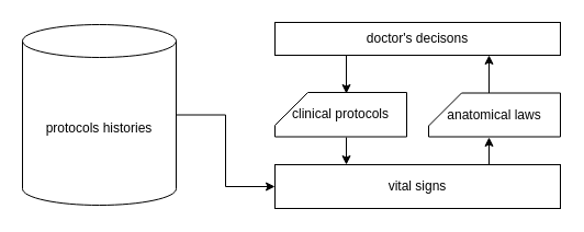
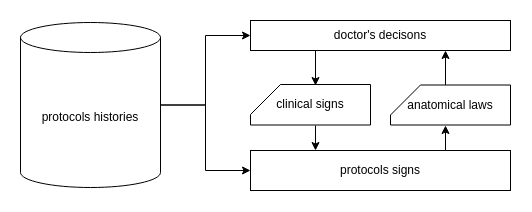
+ <mxCell id="2" style="edgeStyle=orthogonalEdgeStyle;rounded=0;orthogonalLoop=1;jettySize=auto;html=1;" edge="1" parent="1" source="4" target="7"><mxGeometry relative="1" as="geometry" /></mxCell>
- <mxCell id="11" value="clinical protocols" style="shape=card;whiteSpace=wrap;html=1;" vertex="1" parent="1"><mxGeometry x="250" y="84" width="120" height="40.5" as="geometry" /></mxCell>
+ <mxCell id="11" value="clinical signs" style="shape=card;whiteSpace=wrap;html=1;" vertex="1" parent="1"><mxGeometry x="250" y="84" width="120" height="40.5" as="geometry" /></mxCell>
- <mxCell id="9" value="vital signs" style="rounded=0;whiteSpace=wrap;html=1;" vertex="1" parent="1"><mxGeometry x="250" y="150" width="260" height="40" as="geometry" /></mxCell>
+ <mxCell id="9" value="protocols signs" style="rounded=0;whiteSpace=wrap;html=1;" vertex="1" parent="1"><mxGeometry x="250" y="150" width="260" height="40" as="geometry" /></mxCell>
